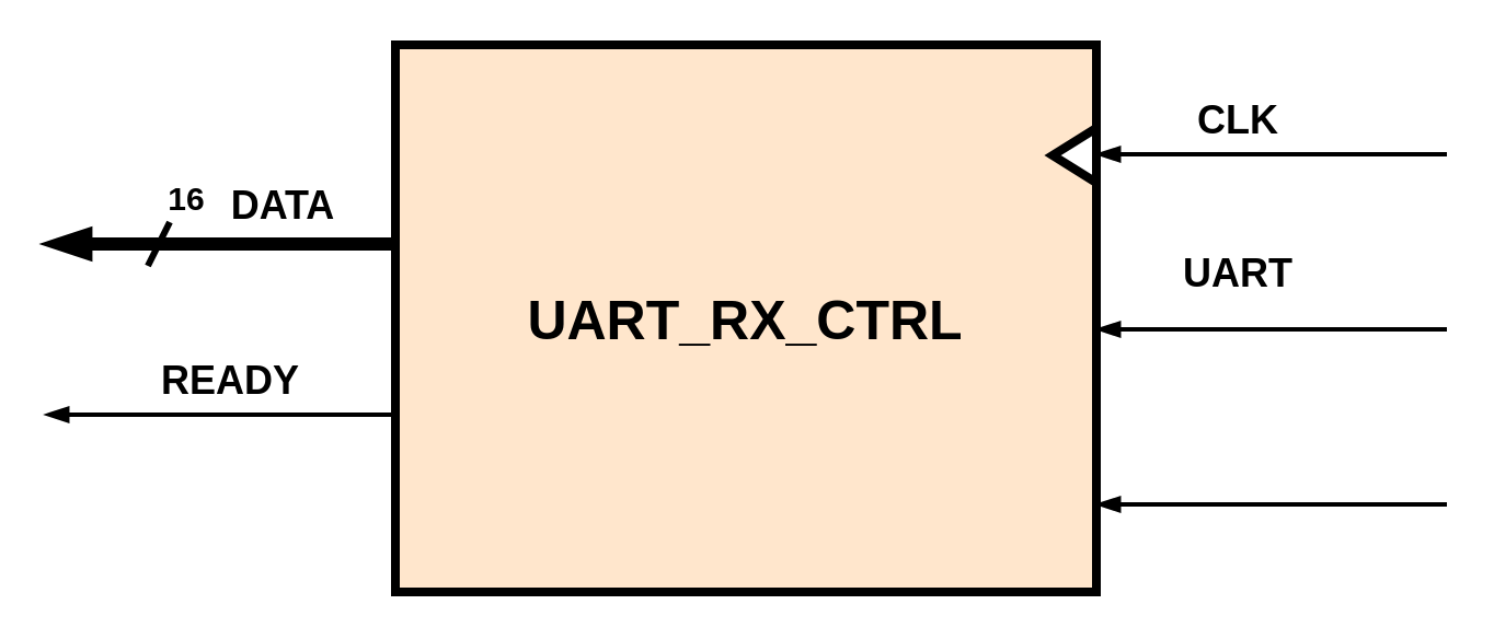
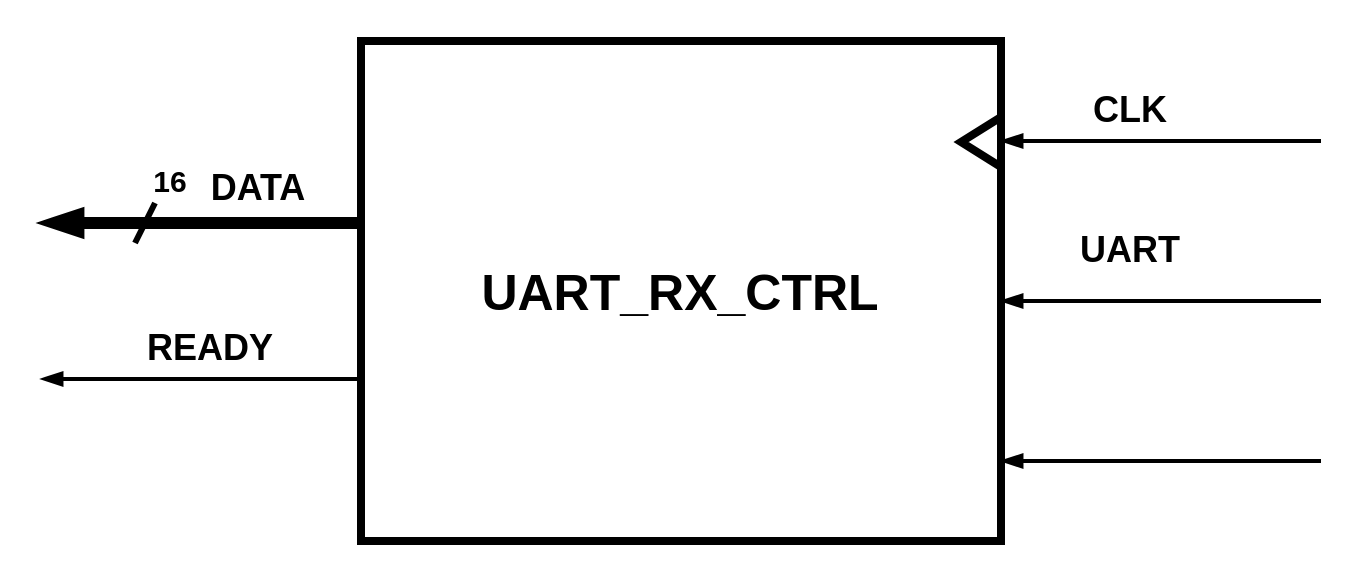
- <mxCell id="2" value="&lt;font size=&quot;1&quot; style=&quot;&quot;&gt;&lt;b style=&quot;font-size: 25px;&quot;&gt;UART_RX_CTRL&lt;/b&gt;&lt;/font&gt;" style="rounded=0;whiteSpace=wrap;html=1;strokeWidth=4;fillColor=#ffe6cc;" parent="1" vertex="1"><mxGeometry x="180" y="20" width="320" height="250" as="geometry" /></mxCell>
+ <mxCell id="2" value="&lt;font size=&quot;1&quot; style=&quot;&quot;&gt;&lt;b style=&quot;font-size: 25px;&quot;&gt;UART_RX_CTRL&lt;/b&gt;&lt;/font&gt;" style="rounded=0;whiteSpace=wrap;html=1;strokeWidth=4;" parent="1" vertex="1"><mxGeometry x="180" y="20" width="320" height="250" as="geometry" /></mxCell>
